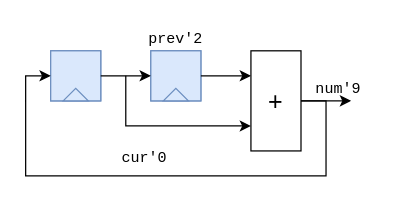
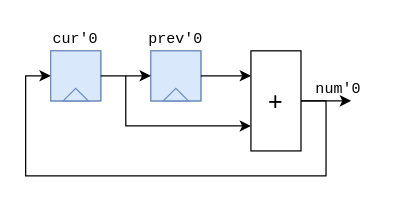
- <mxCell id="14" value="&lt;font face=&quot;Courier New&quot;&gt;prev'2&lt;/font&gt;" style="text;html=1;strokeColor=none;fillColor=none;align=center;verticalAlign=middle;whiteSpace=wrap;rounded=0;" vertex="1" parent="1"><mxGeometry x="110" y="20" width="60" height="20" as="geometry" /></mxCell>
+ <mxCell id="14" value="&lt;font face=&quot;Courier New&quot;&gt;prev'0&lt;/font&gt;" style="text;html=1;strokeColor=none;fillColor=none;align=center;verticalAlign=middle;whiteSpace=wrap;rounded=0;" vertex="1" parent="1"><mxGeometry x="110" y="20" width="60" height="20" as="geometry" /></mxCell>
- <mxCell id="15" value="&lt;font face=&quot;Courier New&quot;&gt;num'9&lt;/font&gt;" style="text;html=1;strokeColor=none;fillColor=none;align=center;verticalAlign=middle;whiteSpace=wrap;rounded=0;" vertex="1" parent="1"><mxGeometry x="240" y="60" width="60" height="20" as="geometry" /></mxCell>
+ <mxCell id="15" value="&lt;font face=&quot;Courier New&quot;&gt;num'0&lt;/font&gt;" style="text;html=1;strokeColor=none;fillColor=none;align=center;verticalAlign=middle;whiteSpace=wrap;rounded=0;" vertex="1" parent="1"><mxGeometry x="240" y="60" width="60" height="20" as="geometry" /></mxCell>
- <mxCell id="13" value="&lt;font face=&quot;Courier New&quot;&gt;cur'0&lt;/font&gt;" style="text;html=1;strokeColor=none;fillColor=none;align=center;verticalAlign=middle;whiteSpace=wrap;rounded=0;" vertex="1" parent="1"><mxGeometry x="85" y="115" width="60" height="20" as="geometry" /></mxCell>
+ <mxCell id="13" value="&lt;font face=&quot;Courier New&quot;&gt;cur'0&lt;/font&gt;" style="text;html=1;strokeColor=none;fillColor=none;align=center;verticalAlign=middle;whiteSpace=wrap;rounded=0;" vertex="1" parent="1"><mxGeometry x="30" y="20" width="60" height="20" as="geometry" /></mxCell>
